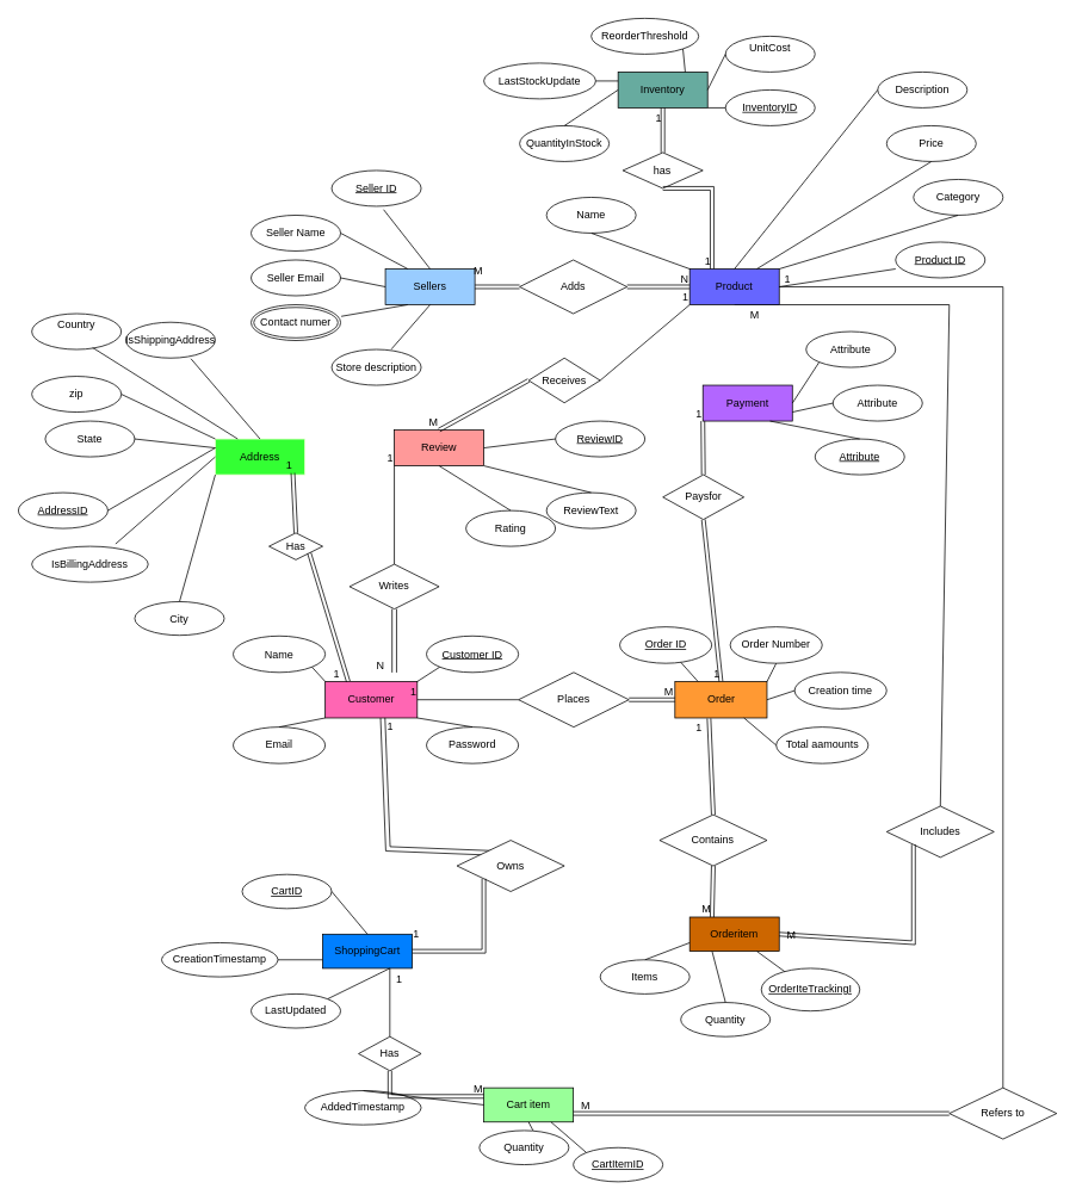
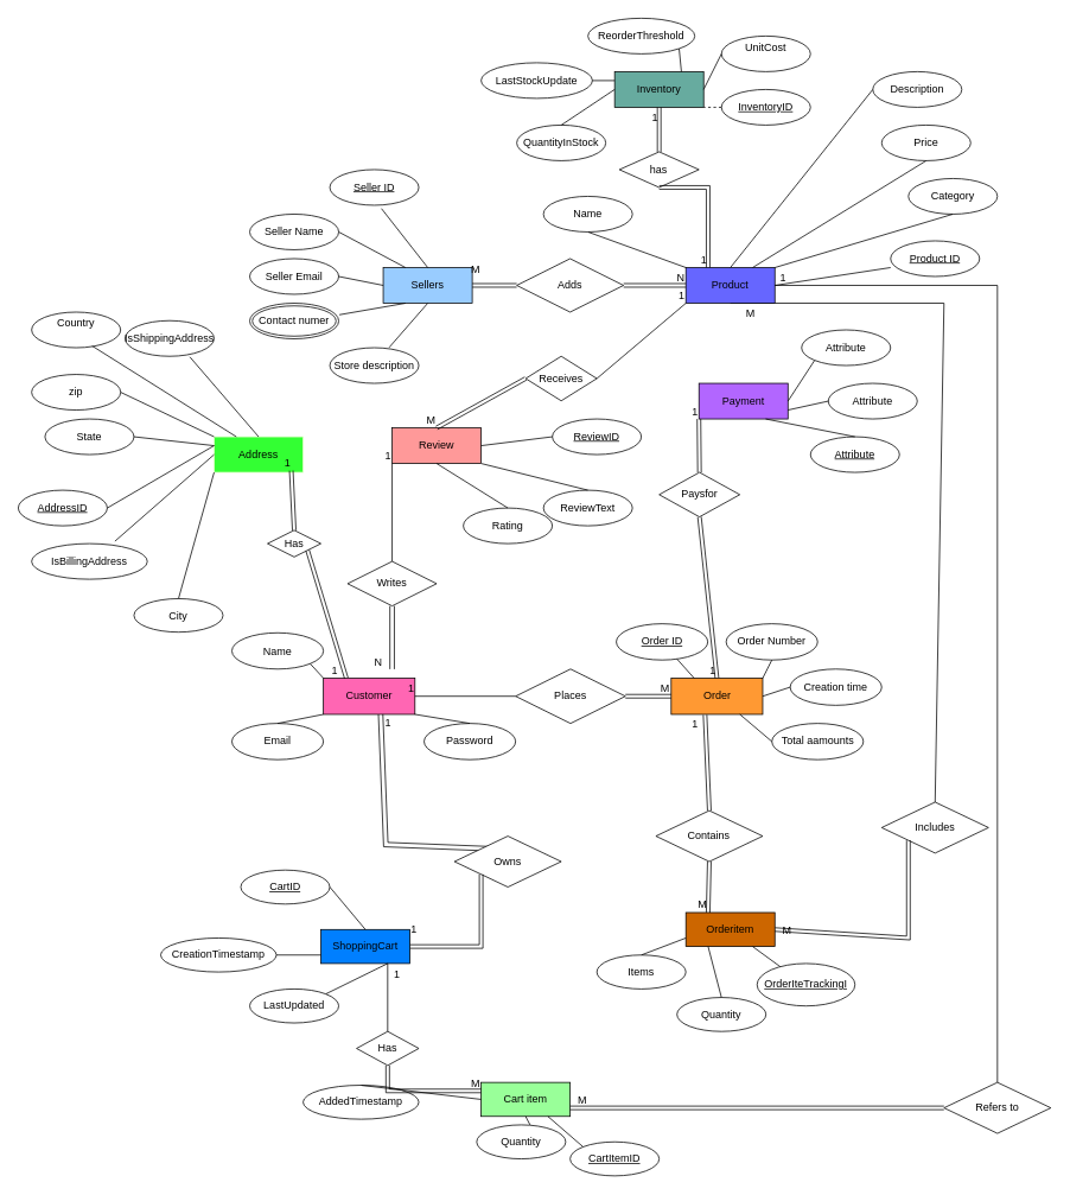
- <mxCell id="137" value="" style="endArrow=none;html=1;rounded=0;exitX=0;exitY=0.5;exitDx=0;exitDy=0;entryX=1;entryY=1;entryDx=0;entryDy=0;" edge="1" parent="1" source="131" target="130"><mxGeometry relative="1" as="geometry"><mxPoint x="570" y="70" as="sourcePoint" /><mxPoint x="730" y="70" as="targetPoint" /></mxGeometry></mxCell>
+ <mxCell id="137" value="" style="endArrow=none;html=1;rounded=0;exitX=0;exitY=0.5;exitDx=0;exitDy=0;entryX=1;entryY=1;entryDx=0;entryDy=0;dashed=1;" edge="1" parent="1" source="131" target="130"><mxGeometry relative="1" as="geometry"><mxPoint x="570" y="70" as="sourcePoint" /><mxPoint x="730" y="70" as="targetPoint" /></mxGeometry></mxCell>
- <mxCell id="37" value="Customer ID" style="ellipse;whiteSpace=wrap;html=1;align=center;fontStyle=4;" vertex="1" parent="35"><mxGeometry x="215.915" y="10.174" width="102.817" height="40.697" as="geometry" /></mxCell>
- <mxCell id="43" value="" style="endArrow=none;html=1;rounded=0;exitX=0;exitY=1;exitDx=0;exitDy=0;entryX=1;entryY=0;entryDx=0;entryDy=0;" edge="1" parent="35" source="37" target="36"><mxGeometry relative="1" as="geometry"><mxPoint x="20.563" y="-50.872" as="sourcePoint" /><mxPoint x="185.07" y="-50.872" as="targetPoint" /></mxGeometry></mxCell>
